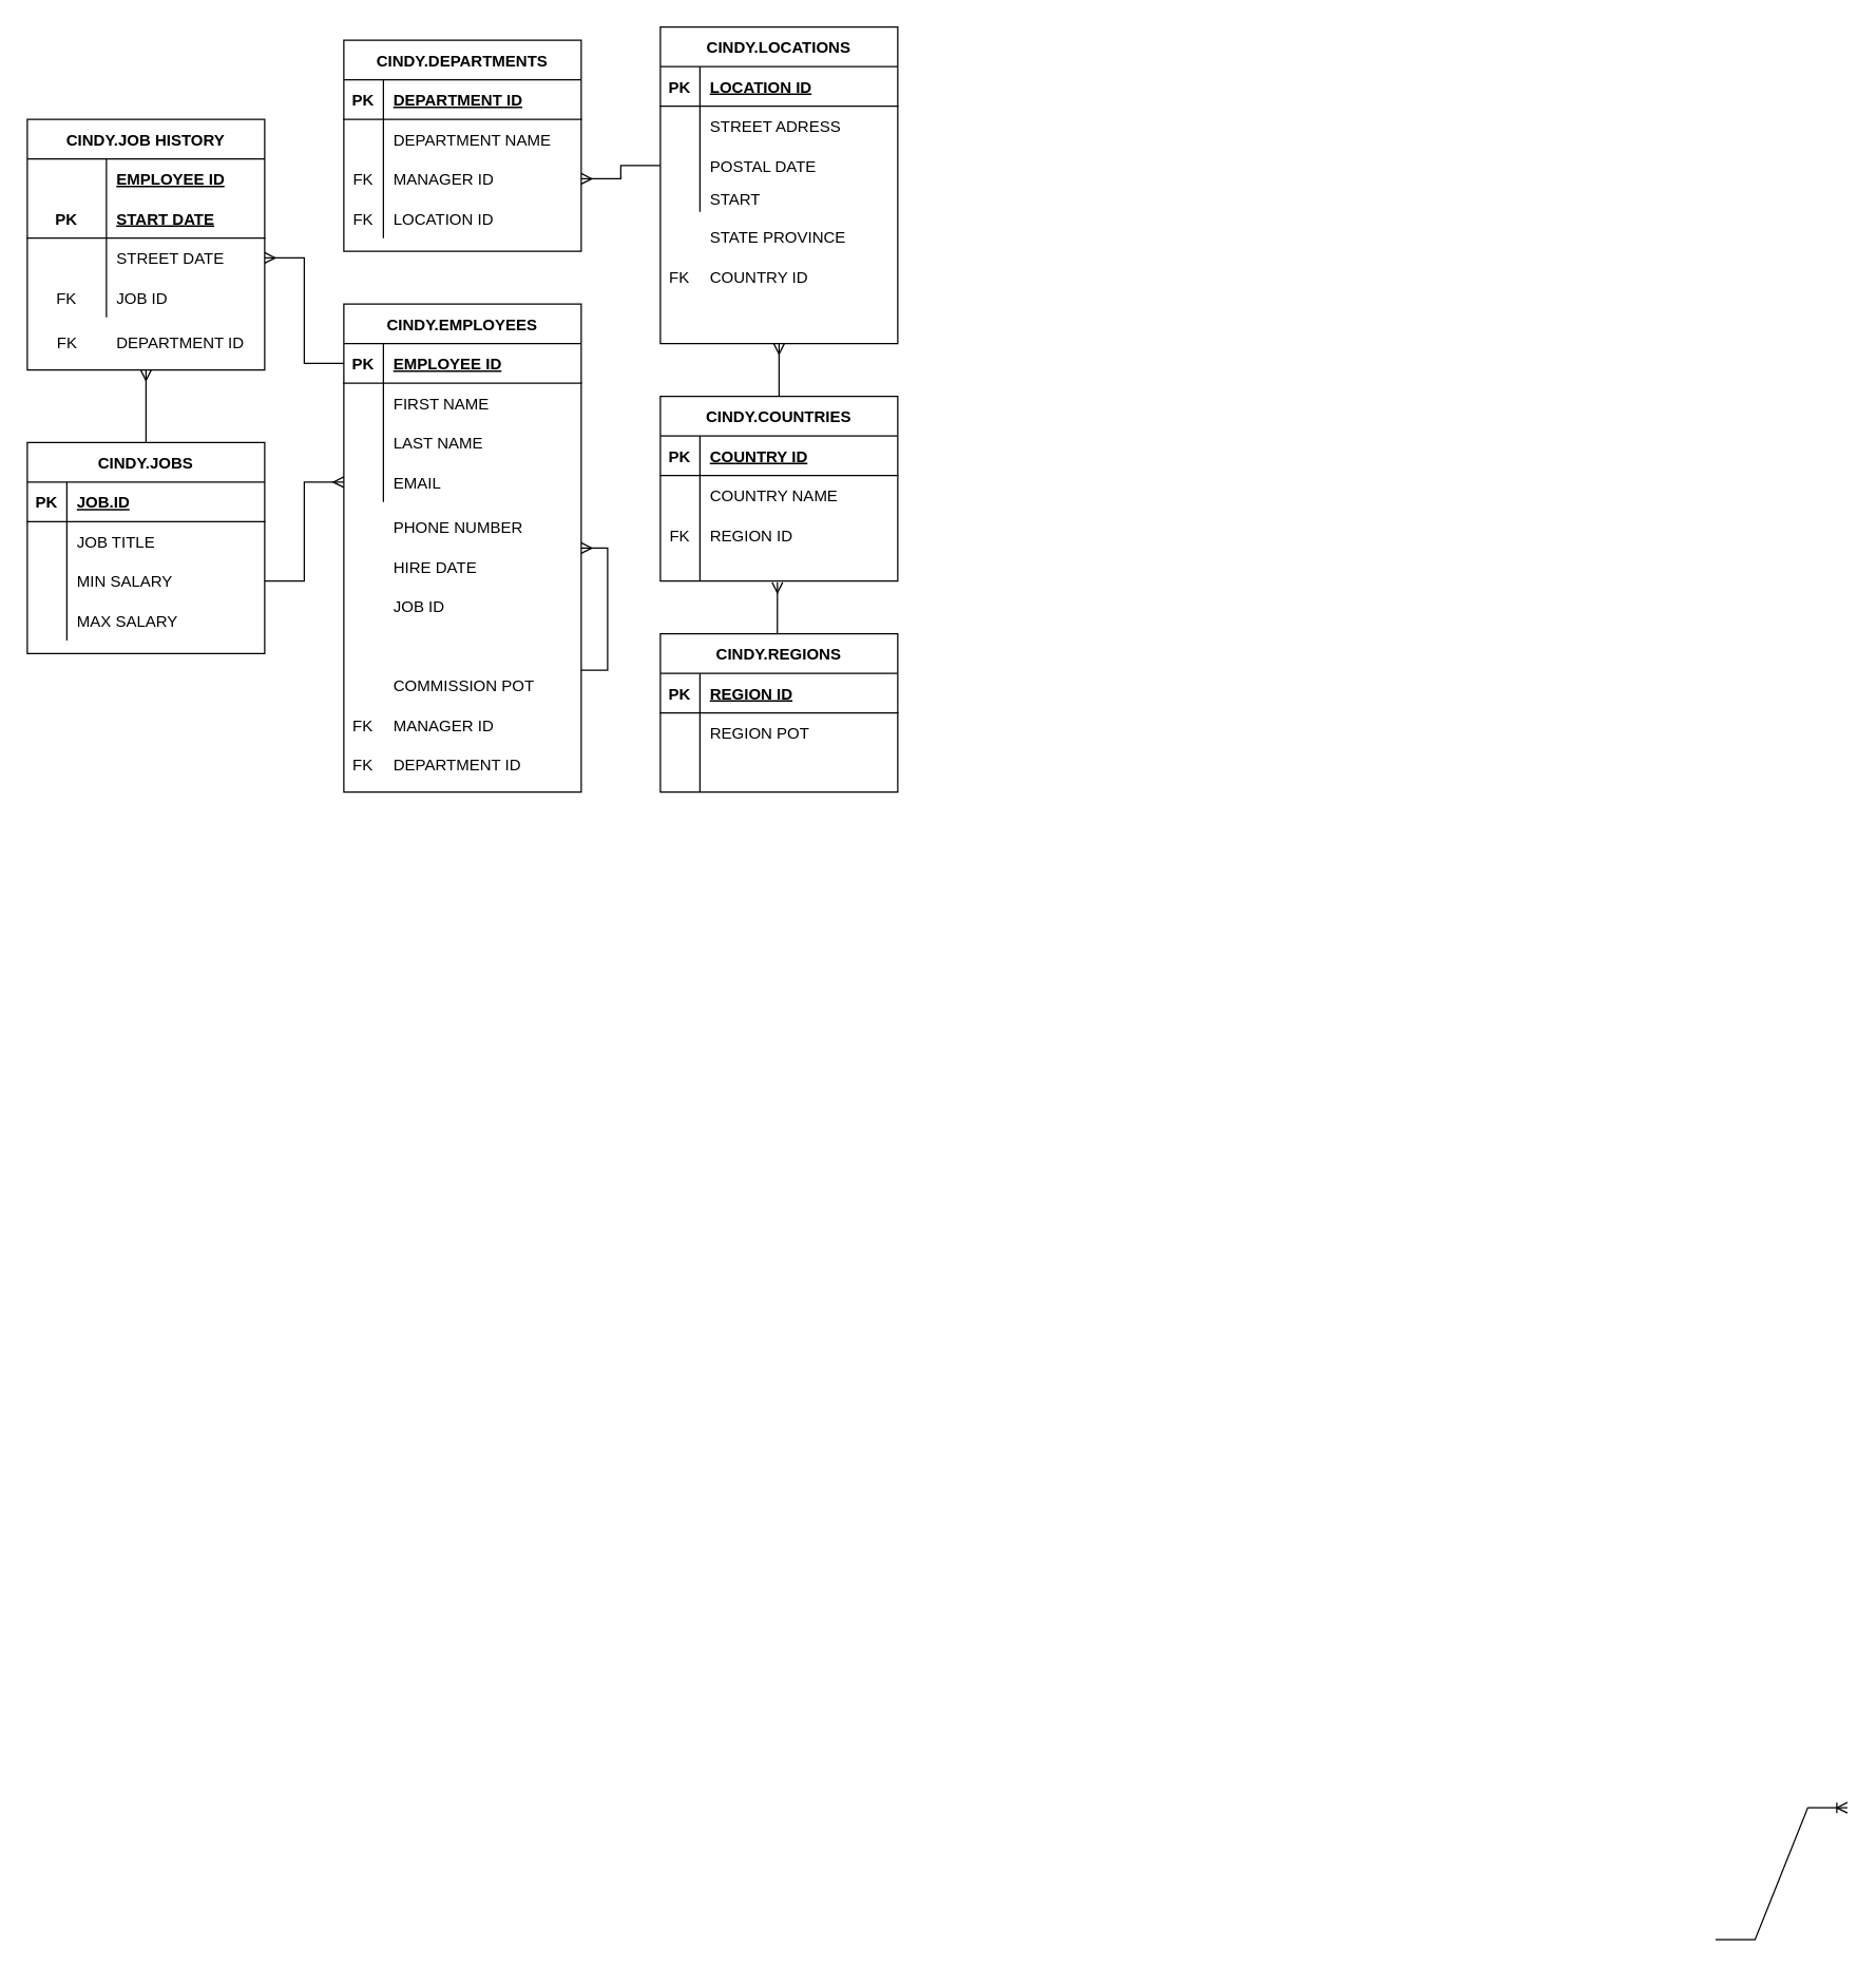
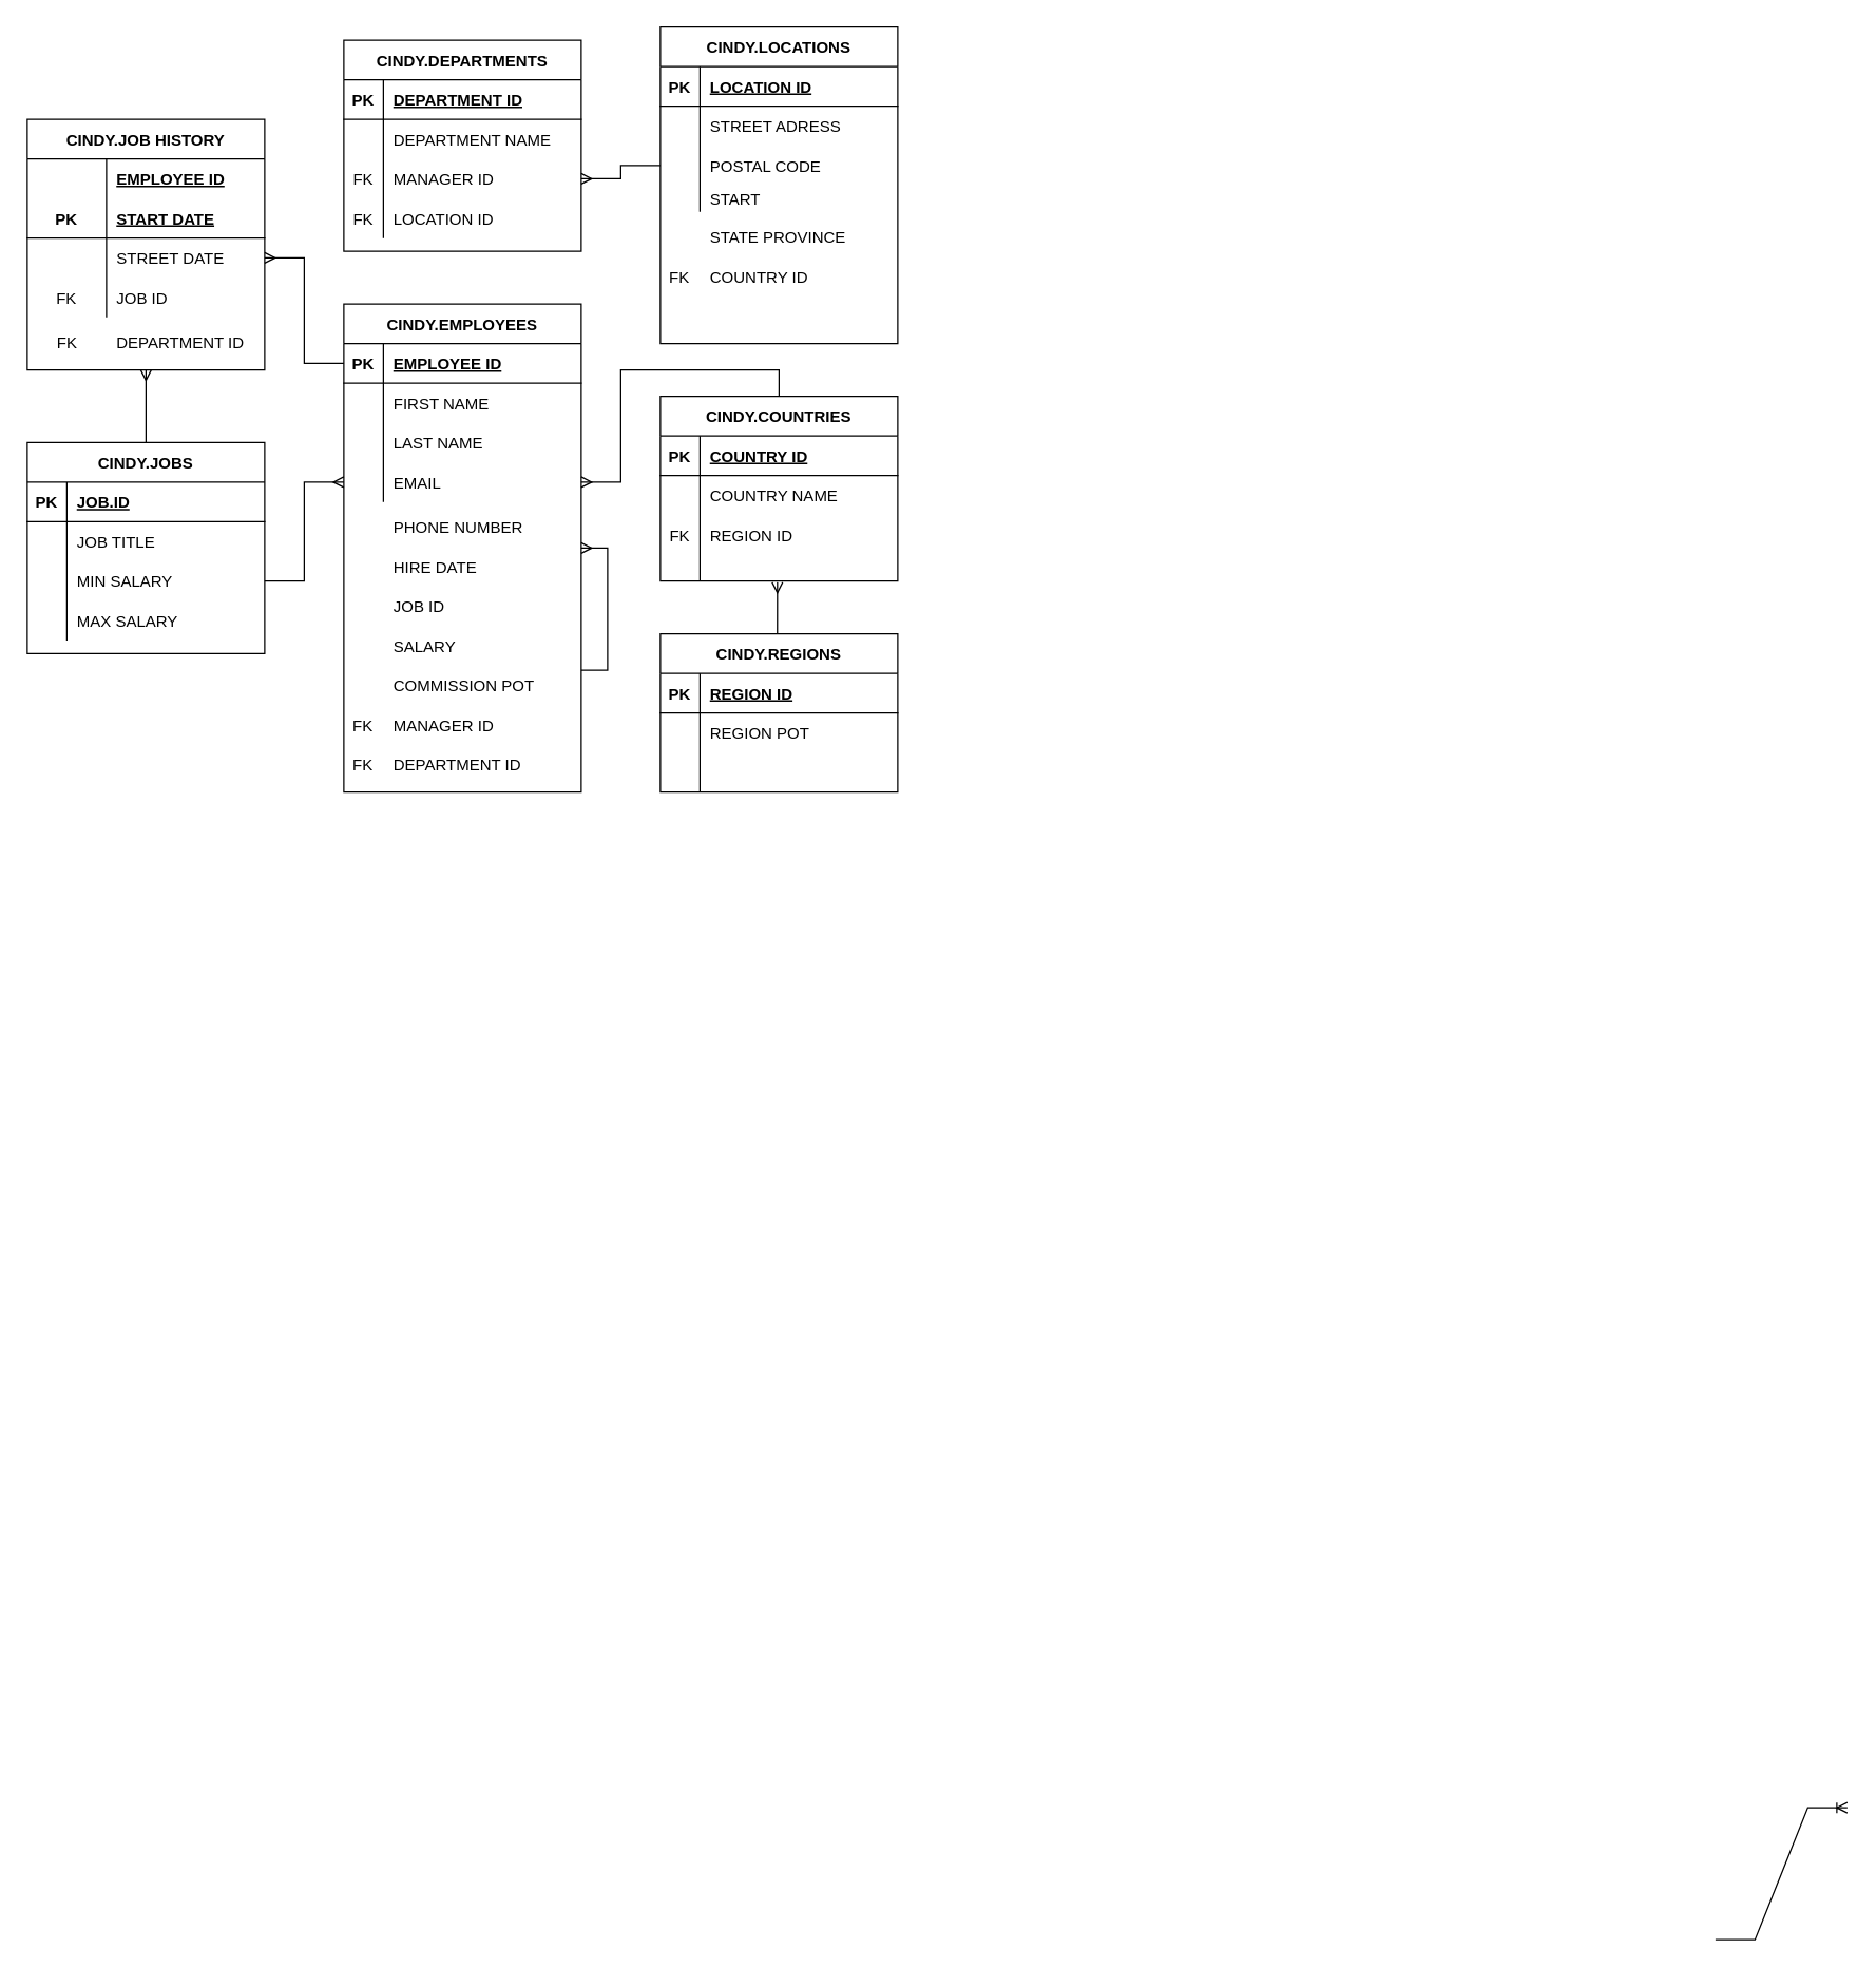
- <mxCell id="63" value="POSTAL DATE" style="shape=partialRectangle;connectable=0;fillColor=none;top=0;left=0;bottom=0;right=0;align=left;spacingLeft=6;overflow=hidden;" vertex="1" parent="61"><mxGeometry x="30" width="150" height="30" as="geometry"><mxRectangle width="150" height="30" as="alternateBounds" /></mxGeometry></mxCell>
+ <mxCell id="63" value="POSTAL CODE" style="shape=partialRectangle;connectable=0;fillColor=none;top=0;left=0;bottom=0;right=0;align=left;spacingLeft=6;overflow=hidden;" vertex="1" parent="61"><mxGeometry x="30" width="150" height="30" as="geometry"><mxRectangle width="150" height="30" as="alternateBounds" /></mxGeometry></mxCell>
- <mxCell id="67" style="edgeStyle=orthogonalEdgeStyle;rounded=0;orthogonalLoop=1;jettySize=auto;html=1;exitX=0.5;exitY=0;exitDx=0;exitDy=0;entryX=0.5;entryY=1;entryDx=0;entryDy=0;endArrow=ERmany;endFill=0;" edge="1" parent="1" source="68" target="54"><mxGeometry relative="1" as="geometry" /></mxCell>
+ <mxCell id="67" style="edgeStyle=orthogonalEdgeStyle;rounded=0;orthogonalLoop=1;jettySize=auto;html=1;exitX=0.5;exitY=0;exitDx=0;exitDy=0;endArrow=ERmany;endFill=0;" edge="1" parent="1" source="68" target="53"><mxGeometry relative="1" as="geometry" /></mxCell>
+ <mxCell id="98" value="SALARY" style="text;html=1;align=left;verticalAlign=middle;resizable=0;points=[];autosize=1;strokeColor=none;fillColor=none;spacingLeft=6;" vertex="1" parent="1"><mxGeometry x="290" y="480" width="70" height="20" as="geometry" /></mxCell>
